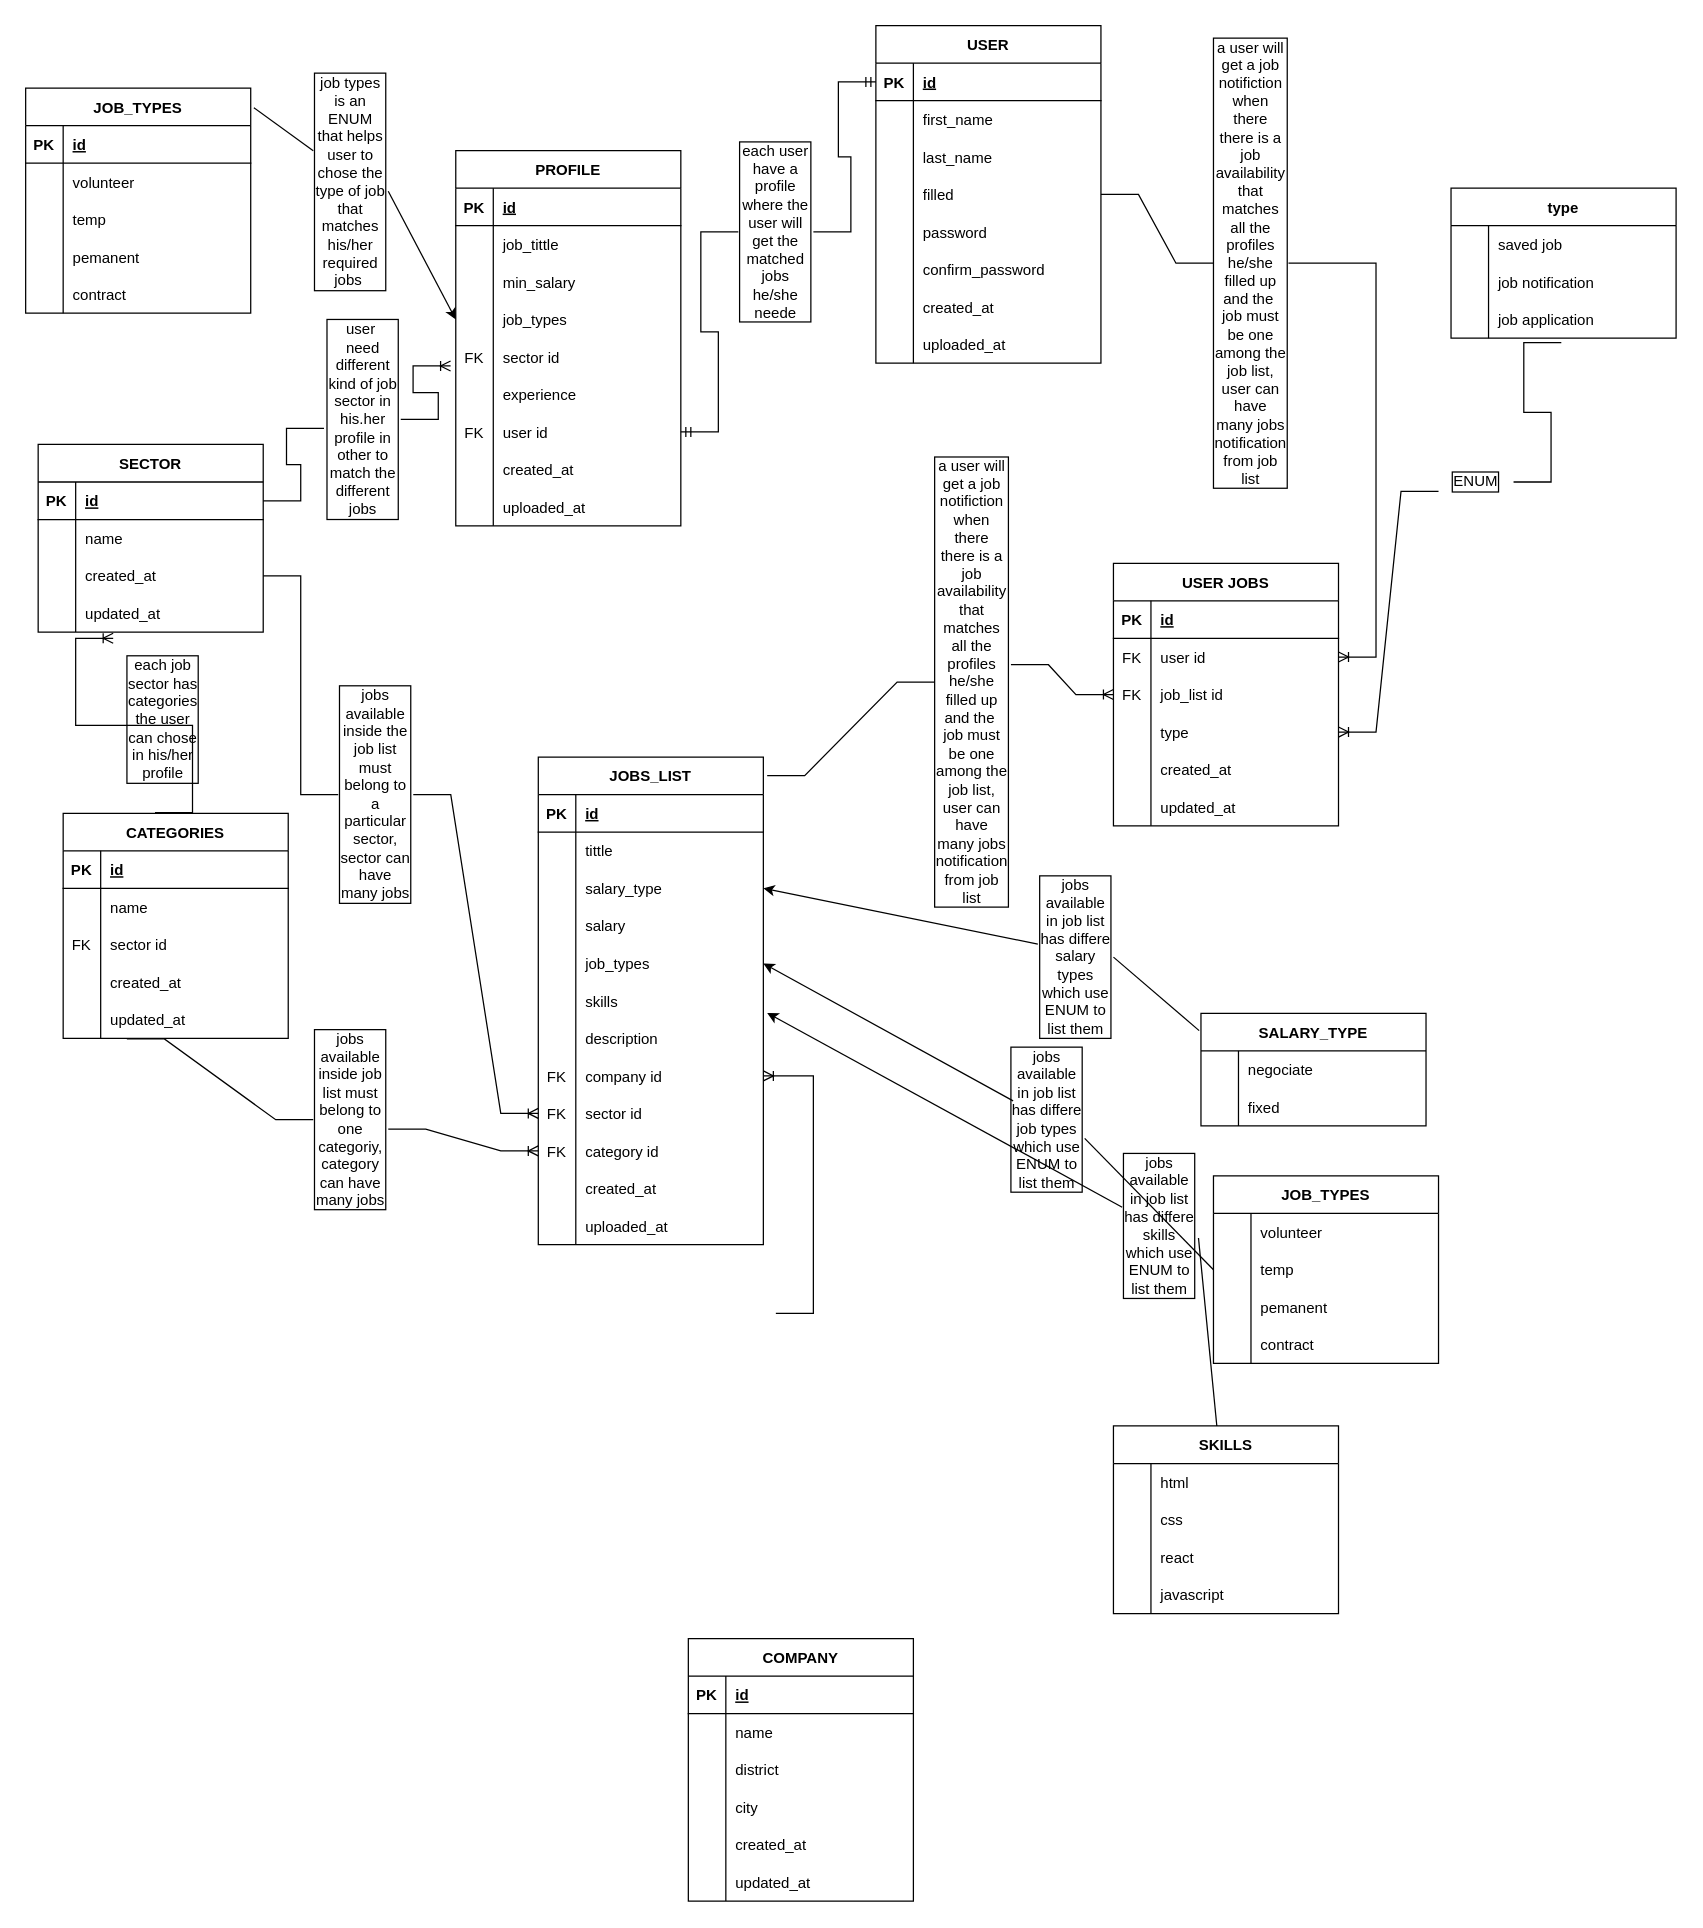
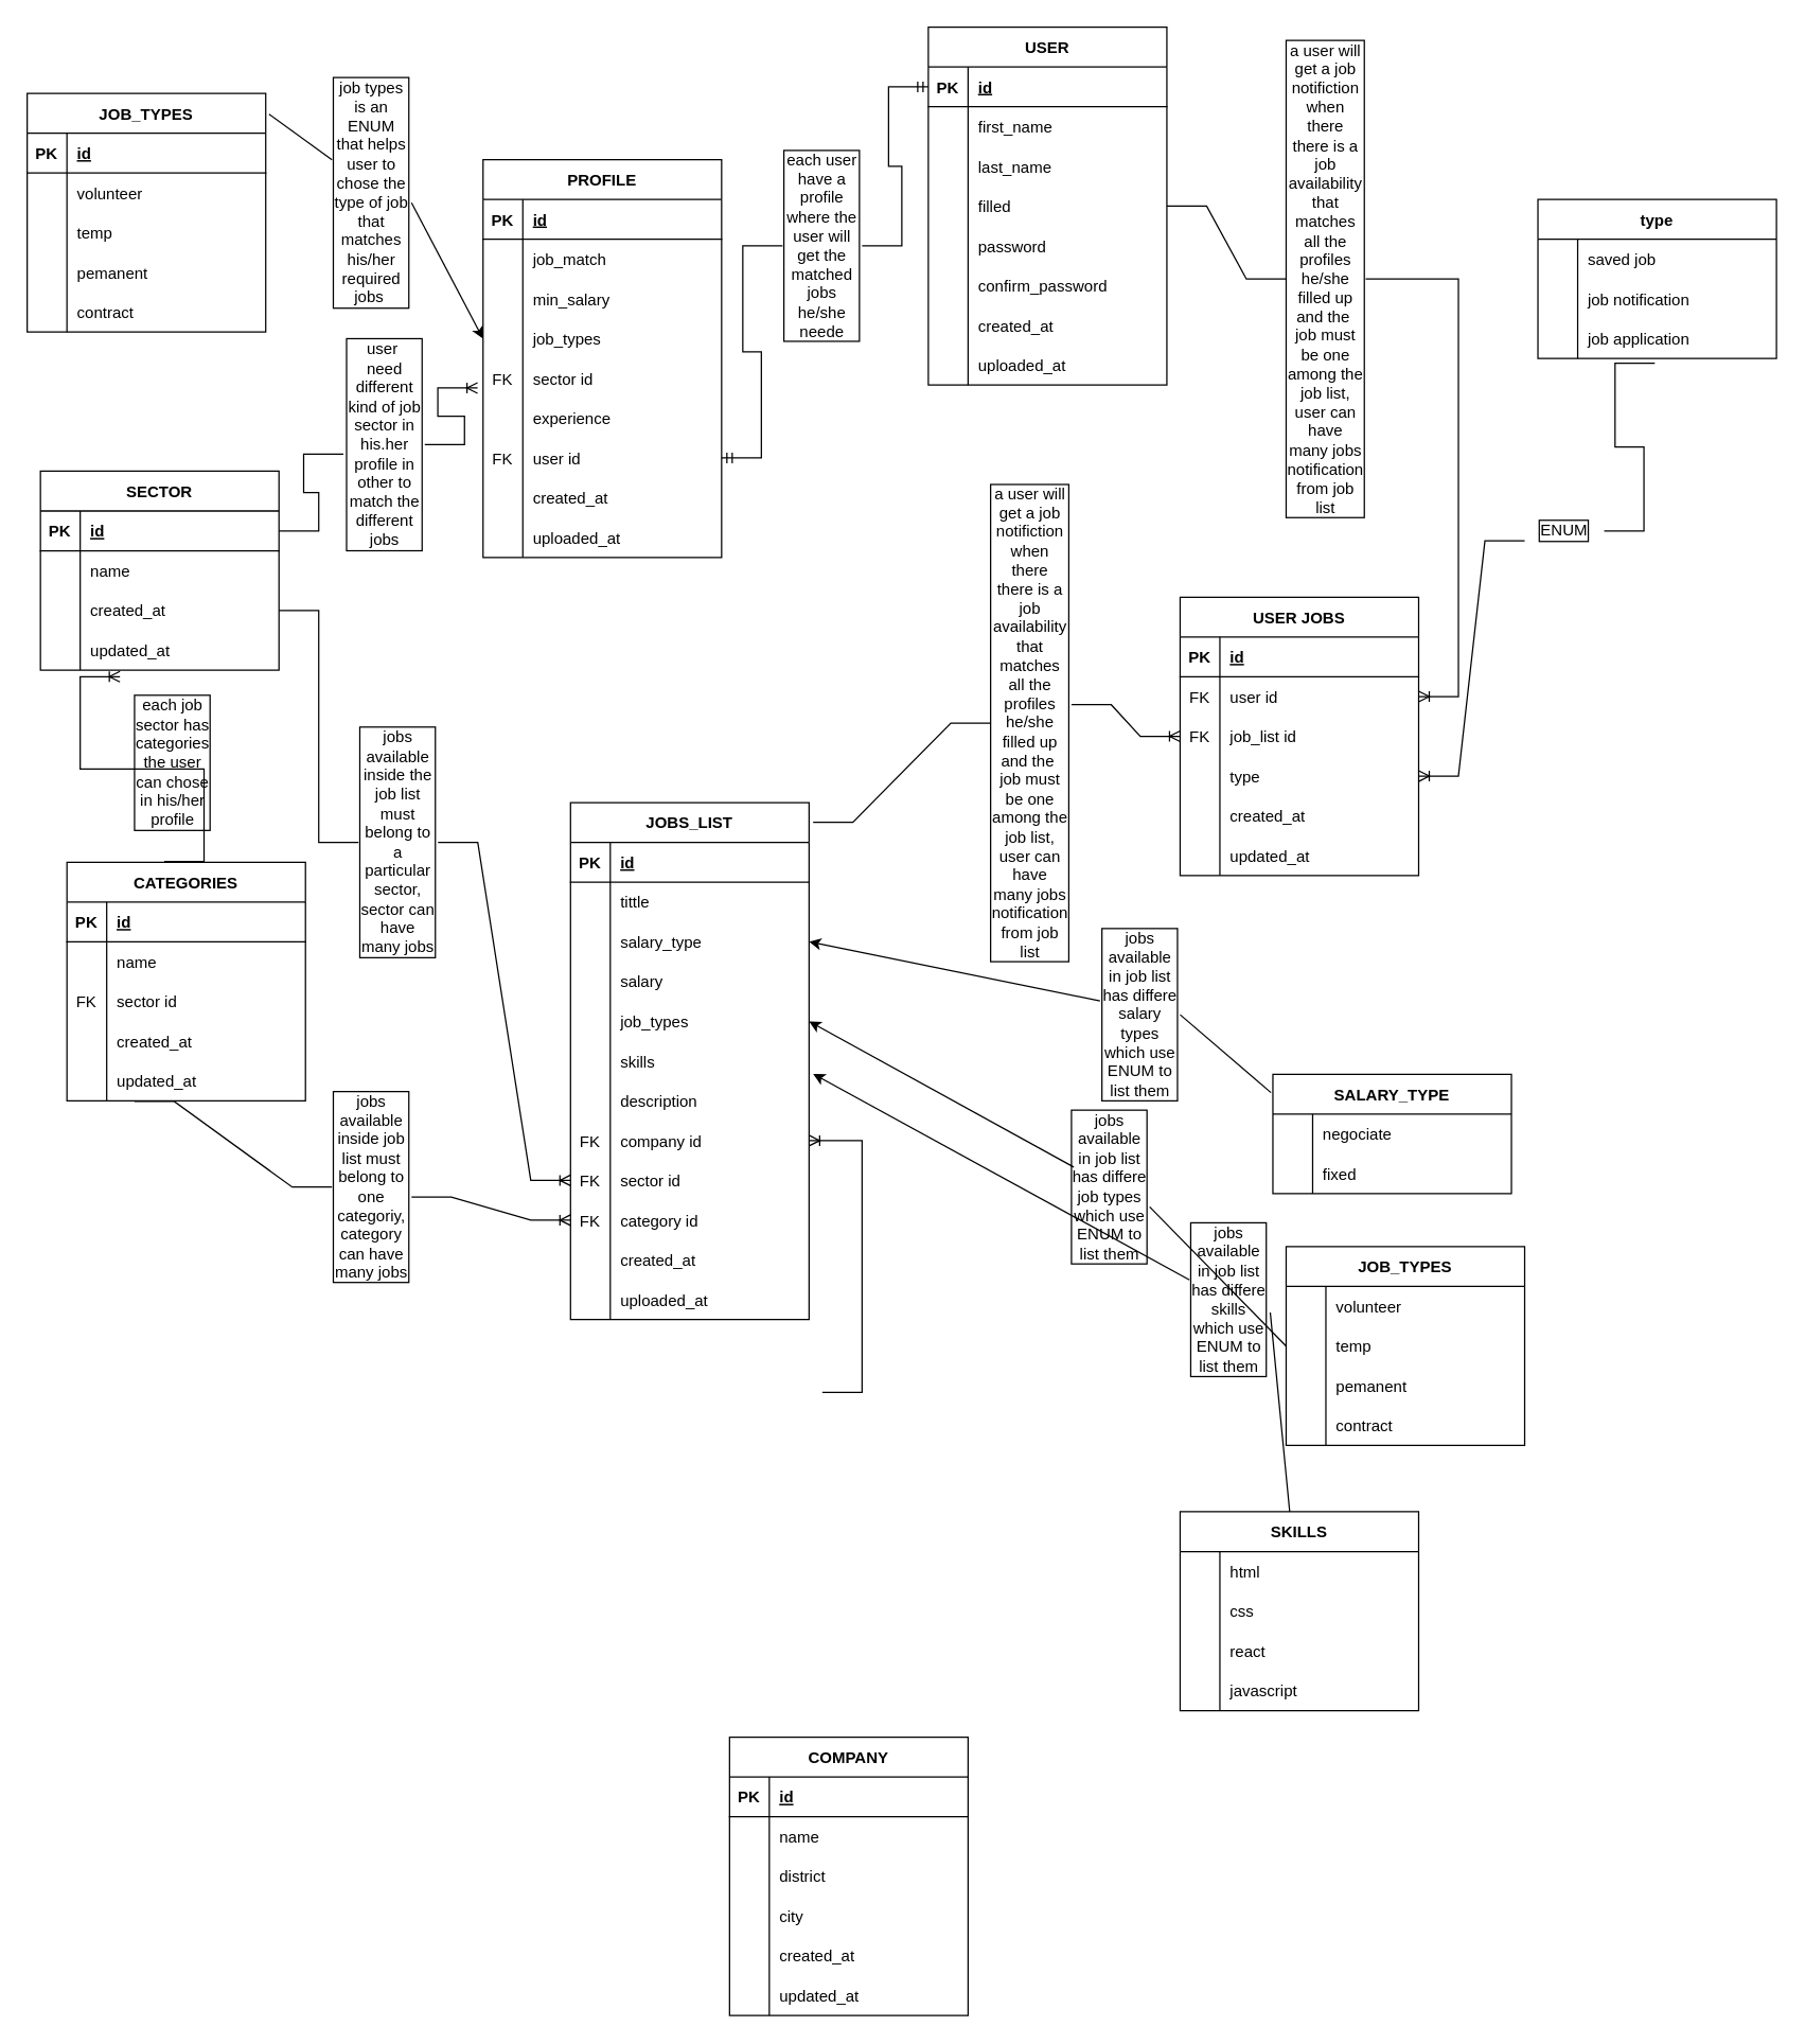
- <mxCell id="33" value="job_tittle" style="shape=partialRectangle;connectable=0;fillColor=none;top=0;left=0;bottom=0;right=0;align=left;spacingLeft=6;overflow=hidden;" parent="31" vertex="1"><mxGeometry x="30" width="150" height="30" as="geometry"><mxRectangle width="150" height="30" as="alternateBounds" /></mxGeometry></mxCell>
+ <mxCell id="33" value="job_match" style="shape=partialRectangle;connectable=0;fillColor=none;top=0;left=0;bottom=0;right=0;align=left;spacingLeft=6;overflow=hidden;" parent="31" vertex="1"><mxGeometry x="30" width="150" height="30" as="geometry"><mxRectangle width="150" height="30" as="alternateBounds" /></mxGeometry></mxCell>
- <mxCell id="252" value="ENUM" style="text;html=1;strokeColor=none;fillColor=none;align=center;verticalAlign=middle;whiteSpace=wrap;rounded=0;labelBorderColor=default;" parent="1" vertex="1"><mxGeometry x="1150" y="370" width="60" height="30" as="geometry" /></mxCell>
+ <mxCell id="252" value="ENUM" style="text;html=1;strokeColor=none;fillColor=none;align=center;verticalAlign=middle;whiteSpace=wrap;rounded=0;labelBorderColor=default;" parent="1" vertex="1"><mxGeometry x="1150" y="385" width="60" height="30" as="geometry" /></mxCell>
